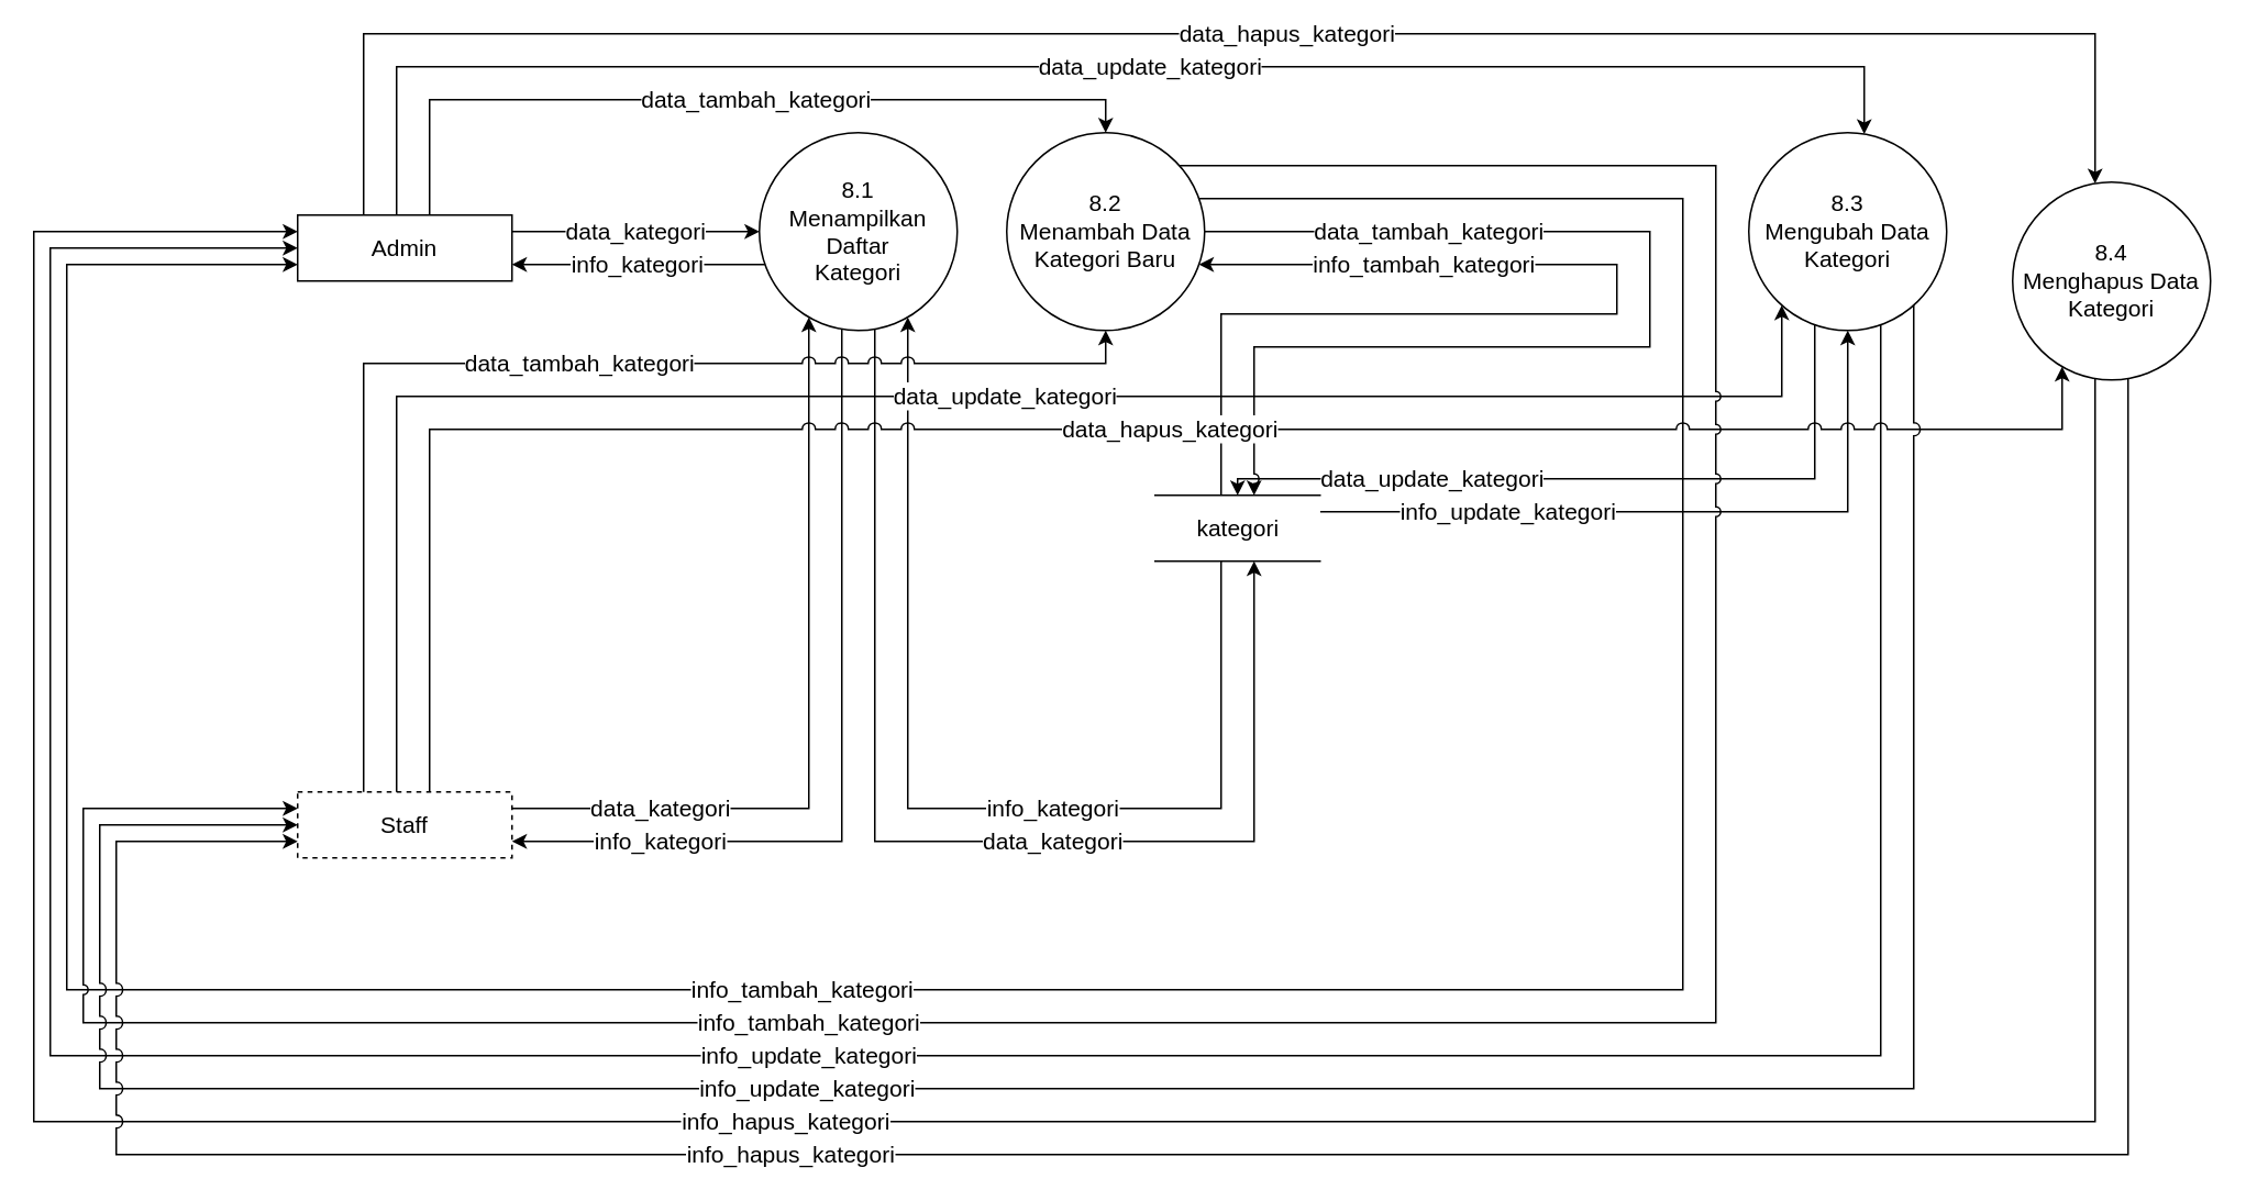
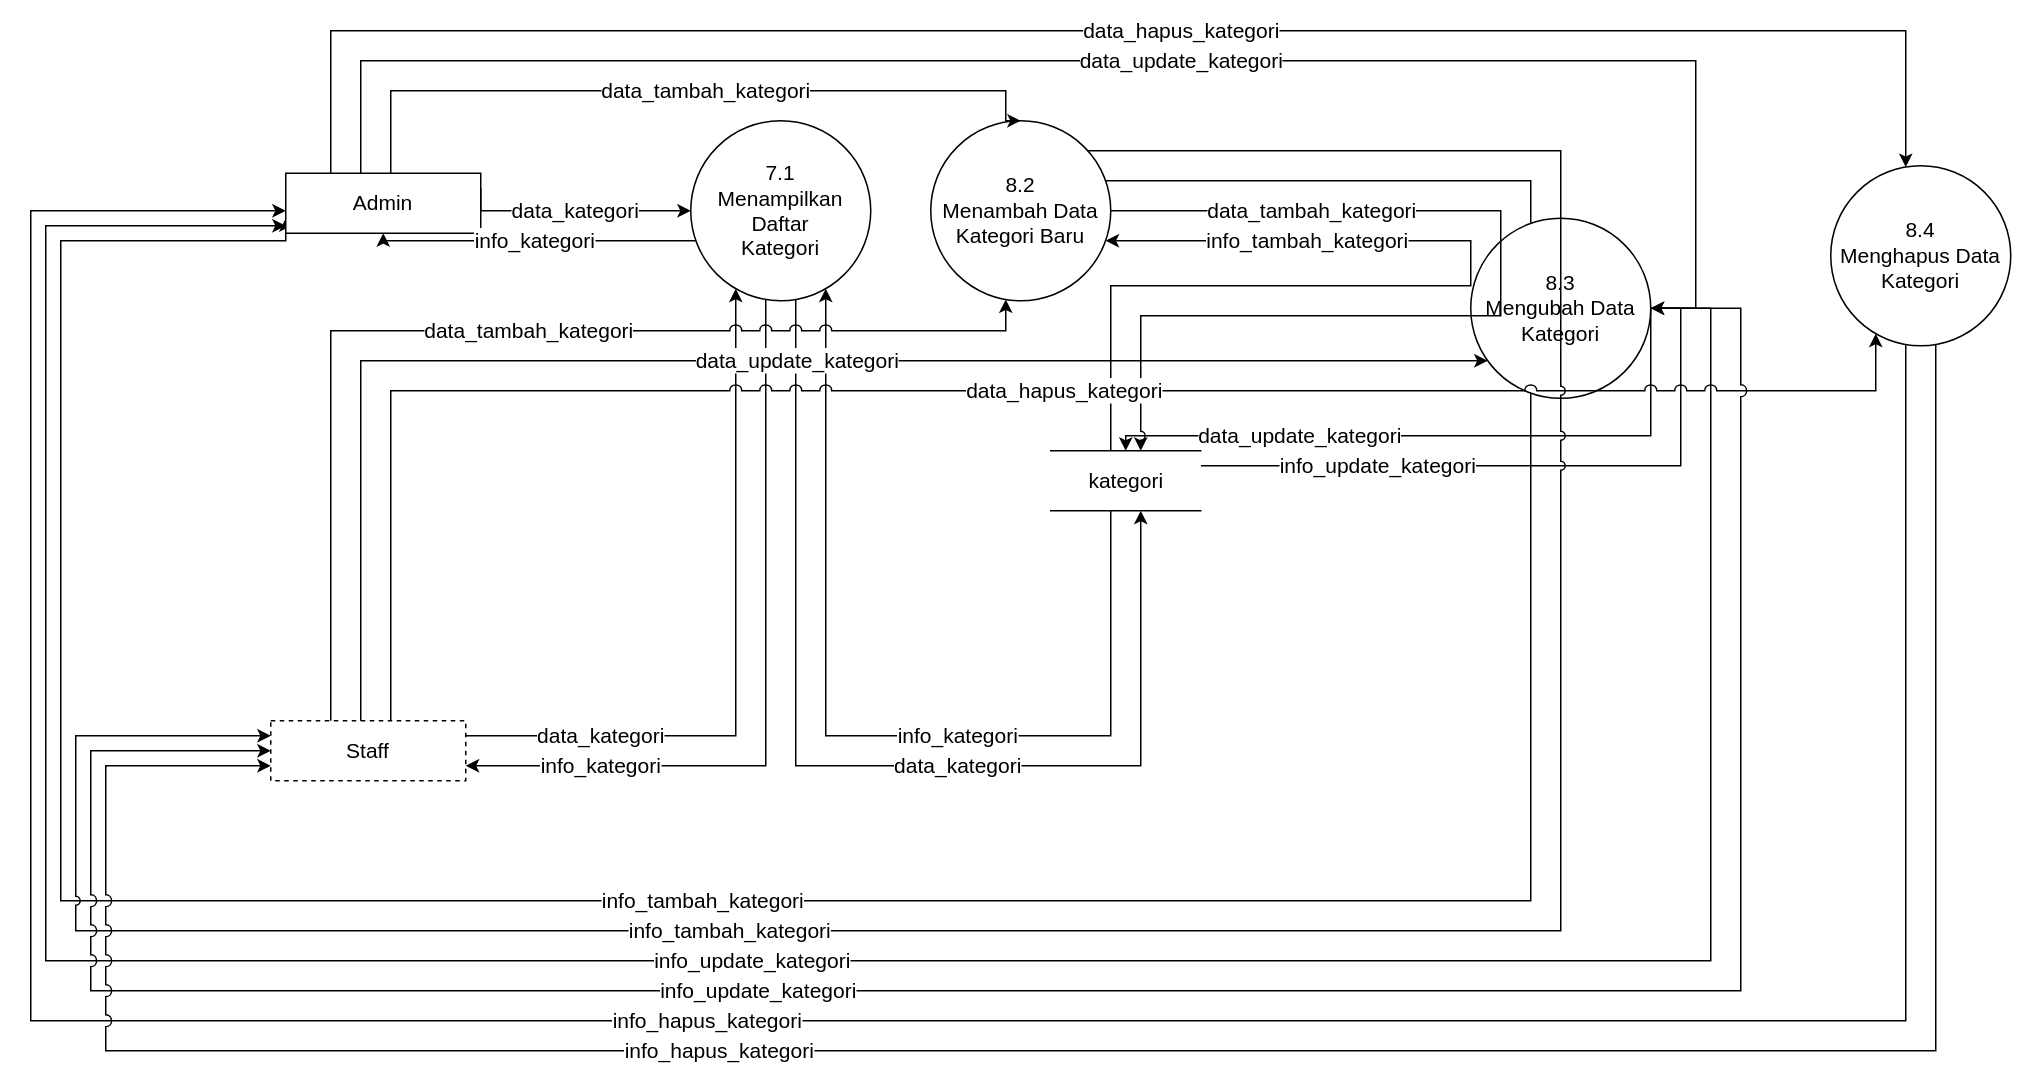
- <mxCell id="4" value="&lt;font style=&quot;font-size: 14px;&quot;&gt;8.1&lt;br style=&quot;font-size: 14px;&quot;&gt;Menampilkan Daftar&lt;br style=&quot;font-size: 14px;&quot;&gt;Kategori&lt;br style=&quot;font-size: 14px;&quot;&gt;&lt;/font&gt;" style="ellipse;whiteSpace=wrap;html=1;aspect=fixed;fontSize=14;" parent="1" vertex="1"><mxGeometry x="460" y="80" width="120" height="120" as="geometry" /></mxCell>
+ <mxCell id="4" value="&lt;font style=&quot;font-size: 14px;&quot;&gt;7.1&lt;br style=&quot;font-size: 14px;&quot;&gt;Menampilkan Daftar&lt;br style=&quot;font-size: 14px;&quot;&gt;Kategori&lt;br style=&quot;font-size: 14px;&quot;&gt;&lt;/font&gt;" style="ellipse;whiteSpace=wrap;html=1;aspect=fixed;fontSize=14;" parent="1" vertex="1"><mxGeometry x="460" y="80" width="120" height="120" as="geometry" /></mxCell>
- <mxCell id="18" value="&lt;font style=&quot;font-size: 14px;&quot;&gt;8.2&lt;br style=&quot;font-size: 14px;&quot;&gt;Menambah Data Kategori Baru&lt;br style=&quot;font-size: 14px;&quot;&gt;&lt;/font&gt;" style="ellipse;whiteSpace=wrap;html=1;aspect=fixed;fontSize=14;" parent="1" vertex="1"><mxGeometry x="610" y="80" width="120" height="120" as="geometry" /></mxCell>
+ <mxCell id="18" value="&lt;font style=&quot;font-size: 14px;&quot;&gt;8.2&lt;br style=&quot;font-size: 14px;&quot;&gt;Menambah Data Kategori Baru&lt;br style=&quot;font-size: 14px;&quot;&gt;&lt;/font&gt;" style="ellipse;whiteSpace=wrap;html=1;aspect=fixed;fontSize=14;" parent="1" vertex="1"><mxGeometry x="620" y="80" width="120" height="120" as="geometry" /></mxCell>
- <mxCell id="10" value="&lt;font style=&quot;font-size: 14px;&quot;&gt;8.3&lt;br style=&quot;font-size: 14px;&quot;&gt;Mengubah Data Kategori&lt;br style=&quot;font-size: 14px;&quot;&gt;&lt;/font&gt;" style="ellipse;whiteSpace=wrap;html=1;aspect=fixed;fontSize=14;" parent="1" vertex="1"><mxGeometry x="1060" y="80" width="120" height="120" as="geometry" /></mxCell>
+ <mxCell id="10" value="&lt;font style=&quot;font-size: 14px;&quot;&gt;8.3&lt;br style=&quot;font-size: 14px;&quot;&gt;Mengubah Data Kategori&lt;br style=&quot;font-size: 14px;&quot;&gt;&lt;/font&gt;" style="ellipse;whiteSpace=wrap;html=1;aspect=fixed;fontSize=14;" parent="1" vertex="1"><mxGeometry x="980" y="145" width="120" height="120" as="geometry" /></mxCell>
- <mxCell id="6" value="Admin" style="rounded=0;whiteSpace=wrap;html=1;fontSize=14;" parent="1" vertex="1"><mxGeometry x="180" y="130" width="130" height="40" as="geometry" /></mxCell>
+ <mxCell id="6" value="Admin" style="rounded=0;whiteSpace=wrap;html=1;fontSize=14;" parent="1" vertex="1"><mxGeometry x="190" y="115" width="130" height="40" as="geometry" /></mxCell>
